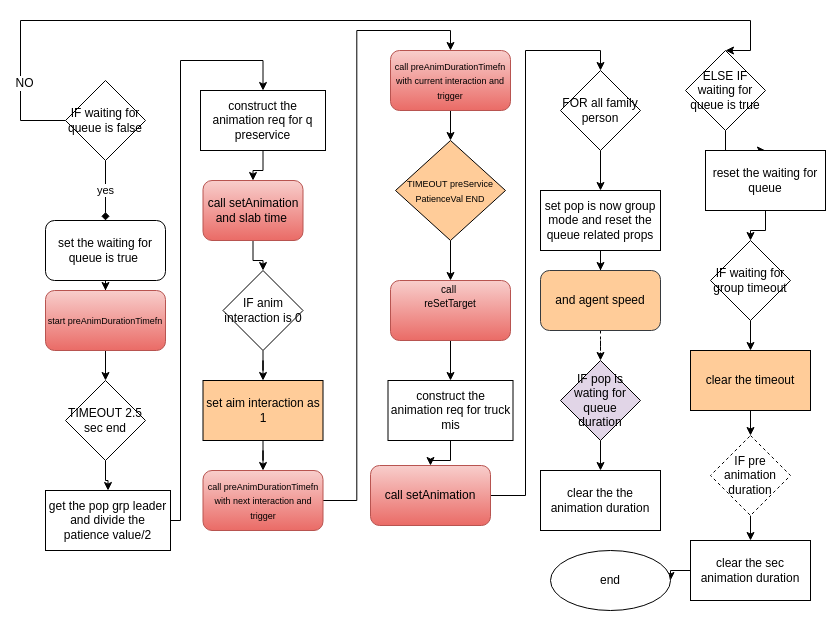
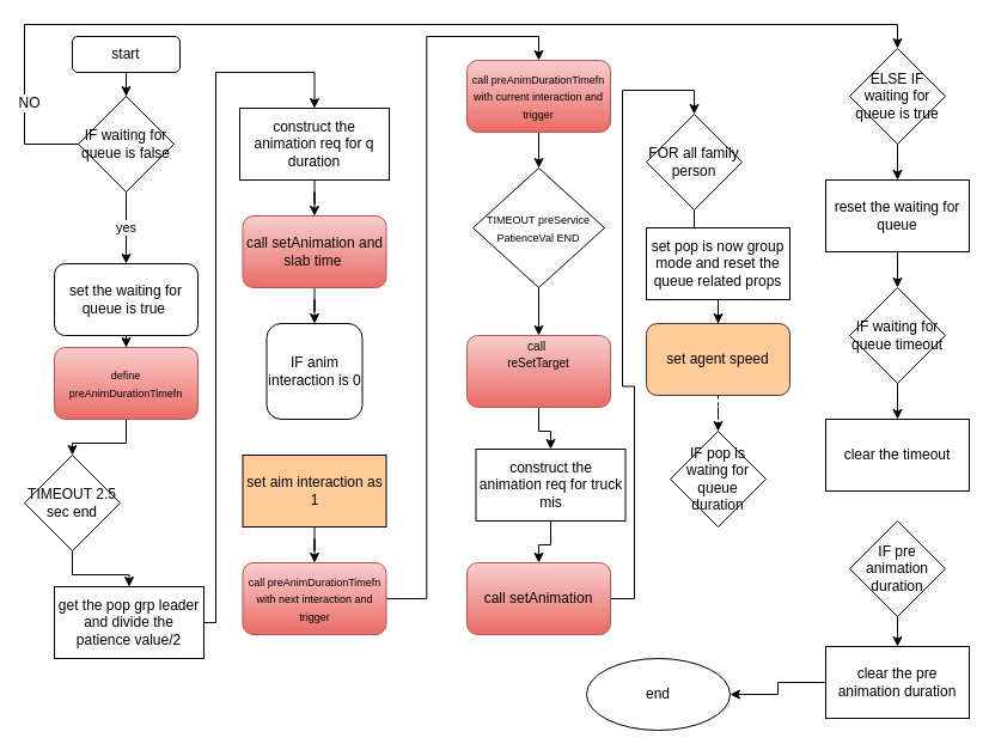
+ <mxCell id="3" value="start" style="rounded=1;whiteSpace=wrap;html=1;" vertex="1" parent="1"><mxGeometry x="60" y="30" width="90" height="30" as="geometry" /></mxCell>
+ <mxCell id="2" value="" style="edgeStyle=orthogonalEdgeStyle;rounded=0;orthogonalLoop=1;jettySize=auto;html=1;" edge="1" parent="1" source="3" target="7"><mxGeometry relative="1" as="geometry" /></mxCell>
- <mxCell id="46" value="ELSE IF waiting for queue is true" style="rhombus;whiteSpace=wrap;html=1;" vertex="1" parent="1"><mxGeometry x="685" y="50" width="80" height="80" as="geometry" /></mxCell>
+ <mxCell id="46" value="ELSE IF waiting for queue is true" style="rhombus;whiteSpace=wrap;html=1;" vertex="1" parent="1"><mxGeometry x="710" y="40" width="80" height="80" as="geometry" /></mxCell>
- <mxCell id="37" value="FOR all family person" style="rhombus;whiteSpace=wrap;html=1;fontSize=12;" vertex="1" parent="1"><mxGeometry x="560" y="70" width="80" height="80" as="geometry" /></mxCell>
+ <mxCell id="37" value="FOR all family person" style="rhombus;whiteSpace=wrap;html=1;fontSize=12;" vertex="1" parent="1"><mxGeometry x="540" y="95" width="80" height="80" as="geometry" /></mxCell>
- <mxCell id="17" value="construct the animation req for q preservice" style="rounded=0;whiteSpace=wrap;html=1;fontSize=12;" vertex="1" parent="1"><mxGeometry x="200" y="90" width="125" height="60" as="geometry" /></mxCell>
+ <mxCell id="17" value="construct the animation req for q duration" style="rounded=0;whiteSpace=wrap;html=1;fontSize=12;" vertex="1" parent="1"><mxGeometry x="200" y="90" width="125" height="60" as="geometry" /></mxCell>
- <mxCell id="48" value="reset the waiting for queue" style="whiteSpace=wrap;html=1;" vertex="1" parent="1"><mxGeometry x="705" y="150" width="120" height="60" as="geometry" /></mxCell>
+ <mxCell id="48" value="reset the waiting for queue" style="whiteSpace=wrap;html=1;" vertex="1" parent="1"><mxGeometry x="690" y="150" width="120" height="60" as="geometry" /></mxCell>
- <mxCell id="29" value="&lt;font style=&quot;font-size: 9px&quot;&gt;TIMEOUT&amp;nbsp;preService&lt;br&gt;PatienceVal END&lt;/font&gt;" style="rhombus;whiteSpace=wrap;html=1;fontSize=12;fillColor=#ffcc99;" vertex="1" parent="1"><mxGeometry x="395" y="140" width="110" height="100" as="geometry" /></mxCell>
+ <mxCell id="29" value="&lt;font style=&quot;font-size: 9px&quot;&gt;TIMEOUT&amp;nbsp;preService&lt;br&gt;PatienceVal END&lt;/font&gt;" style="rhombus;whiteSpace=wrap;html=1;fontSize=12;" vertex="1" parent="1"><mxGeometry x="395" y="140" width="110" height="100" as="geometry" /></mxCell>
- <mxCell id="4" value="yes" style="edgeStyle=orthogonalEdgeStyle;rounded=0;orthogonalLoop=1;jettySize=auto;html=1;endArrow=diamond;" edge="1" parent="1" source="7" target="9"><mxGeometry relative="1" as="geometry" /></mxCell>
+ <mxCell id="4" value="yes" style="edgeStyle=orthogonalEdgeStyle;rounded=0;orthogonalLoop=1;jettySize=auto;html=1;" edge="1" parent="1" source="7" target="9"><mxGeometry relative="1" as="geometry" /></mxCell>
- <mxCell id="19" value="call&amp;nbsp;setAnimation and slab time&amp;nbsp;" style="rounded=1;whiteSpace=wrap;html=1;fillColor=#f8cecc;gradientColor=#ea6b66;strokeColor=#b85450;" vertex="1" parent="1"><mxGeometry x="202.5" y="180" width="100" height="60" as="geometry" /></mxCell>
+ <mxCell id="19" value="call&amp;nbsp;setAnimation and slab time&amp;nbsp;" style="rounded=1;whiteSpace=wrap;html=1;fillColor=#f8cecc;gradientColor=#ea6b66;strokeColor=#b85450;" vertex="1" parent="1"><mxGeometry x="202.5" y="180" width="120" height="60" as="geometry" /></mxCell>
- <mxCell id="50" value="IF waiting for group timeout" style="rhombus;whiteSpace=wrap;html=1;" vertex="1" parent="1"><mxGeometry x="710" y="240" width="80" height="80" as="geometry" /></mxCell>
+ <mxCell id="50" value="IF waiting for queue timeout" style="rhombus;whiteSpace=wrap;html=1;" vertex="1" parent="1"><mxGeometry x="710" y="240" width="80" height="80" as="geometry" /></mxCell>
- <mxCell id="41" value="and agent speed" style="rounded=1;whiteSpace=wrap;html=1;fillColor=#ffcc99;strokeColor=#36393d;" vertex="1" parent="1"><mxGeometry x="540" y="270" width="120" height="60" as="geometry" /></mxCell>
+ <mxCell id="41" value="set agent speed" style="rounded=1;whiteSpace=wrap;html=1;fillColor=#ffcc99;strokeColor=#36393d;" vertex="1" parent="1"><mxGeometry x="540" y="270" width="120" height="60" as="geometry" /></mxCell>
- <mxCell id="21" value="IF anim interaction is 0" style="rhombus;whiteSpace=wrap;html=1;fontSize=12;" vertex="1" parent="1"><mxGeometry x="222.5" y="270" width="80" height="80" as="geometry" /></mxCell>
+ <mxCell id="21" value="IF anim interaction is 0" style="whiteSpace=wrap;html=1;fontSize=12;rounded=1;" vertex="1" parent="1"><mxGeometry x="222.5" y="270" width="80" height="80" as="geometry" /></mxCell>
- <mxCell id="11" value="&lt;font style=&quot;font-size: 9px&quot;&gt;start preAnimDurationTimefn&lt;/font&gt;" style="rounded=1;whiteSpace=wrap;html=1;fillColor=#f8cecc;gradientColor=#ea6b66;strokeColor=#b85450;" vertex="1" parent="1"><mxGeometry x="45" y="290" width="120" height="60" as="geometry" /></mxCell>
+ <mxCell id="11" value="&lt;font style=&quot;font-size: 9px&quot;&gt;define preAnimDurationTimefn&lt;/font&gt;" style="rounded=1;whiteSpace=wrap;html=1;fillColor=#f8cecc;gradientColor=#ea6b66;strokeColor=#b85450;" vertex="1" parent="1"><mxGeometry x="45" y="290" width="120" height="60" as="geometry" /></mxCell>
- <mxCell id="20" value="" style="edgeStyle=orthogonalEdgeStyle;rounded=0;orthogonalLoop=1;jettySize=auto;html=1;fontSize=12;" edge="1" parent="1" source="21" target="23"><mxGeometry relative="1" as="geometry" /></mxCell>
- <mxCell id="52" value="clear the timeout" style="whiteSpace=wrap;html=1;fillColor=#ffcc99;" vertex="1" parent="1"><mxGeometry x="690" y="350" width="120" height="60" as="geometry" /></mxCell>
+ <mxCell id="52" value="clear the timeout" style="whiteSpace=wrap;html=1;" vertex="1" parent="1"><mxGeometry x="690" y="350" width="120" height="60" as="geometry" /></mxCell>
- <mxCell id="43" value="IF pop is wating for queue duration" style="rhombus;whiteSpace=wrap;html=1;fontSize=12;fillColor=#e1d5e7;" vertex="1" parent="1"><mxGeometry x="560" y="360" width="80" height="80" as="geometry" /></mxCell>
+ <mxCell id="43" value="IF pop is wating for queue duration" style="rhombus;whiteSpace=wrap;html=1;fontSize=12;" vertex="1" parent="1"><mxGeometry x="560" y="360" width="80" height="80" as="geometry" /></mxCell>
- <mxCell id="33" value="construct the animation req for truck mis" style="rounded=0;whiteSpace=wrap;html=1;fontSize=12;" vertex="1" parent="1"><mxGeometry x="387.5" y="380" width="125" height="60" as="geometry" /></mxCell>
+ <mxCell id="33" value="construct the animation req for truck mis" style="rounded=0;whiteSpace=wrap;html=1;fontSize=12;" vertex="1" parent="1"><mxGeometry x="397.5" y="375" width="125" height="60" as="geometry" /></mxCell>
- <mxCell id="13" value="&lt;span style=&quot;font-size: 12px&quot;&gt;TIMEOUT 2.5 sec end&lt;/span&gt;" style="rhombus;whiteSpace=wrap;html=1;fontSize=9;" vertex="1" parent="1"><mxGeometry x="65" y="380" width="80" height="80" as="geometry" /></mxCell>
+ <mxCell id="13" value="&lt;span style=&quot;font-size: 12px&quot;&gt;TIMEOUT 2.5 sec end&lt;/span&gt;" style="rhombus;whiteSpace=wrap;html=1;fontSize=9;" vertex="1" parent="1"><mxGeometry x="20" y="380" width="80" height="80" as="geometry" /></mxCell>
- <mxCell id="51" value="" style="edgeStyle=orthogonalEdgeStyle;rounded=0;orthogonalLoop=1;jettySize=auto;html=1;fontSize=12;" edge="1" parent="1" source="52" target="54"><mxGeometry relative="1" as="geometry" /></mxCell>
- <mxCell id="42" value="" style="edgeStyle=orthogonalEdgeStyle;rounded=0;orthogonalLoop=1;jettySize=auto;html=1;fontSize=12;" edge="1" parent="1" source="43" target="44"><mxGeometry relative="1" as="geometry" /></mxCell>
- <mxCell id="54" value="IF pre animation duration" style="rhombus;whiteSpace=wrap;html=1;dashed=1;" vertex="1" parent="1"><mxGeometry x="710" y="435" width="80" height="80" as="geometry" /></mxCell>
+ <mxCell id="54" value="IF pre animation duration" style="rhombus;whiteSpace=wrap;html=1;" vertex="1" parent="1"><mxGeometry x="710" y="435" width="80" height="80" as="geometry" /></mxCell>
- <mxCell id="35" value="call&amp;nbsp;setAnimation" style="rounded=1;whiteSpace=wrap;html=1;fillColor=#f8cecc;gradientColor=#ea6b66;strokeColor=#b85450;" vertex="1" parent="1"><mxGeometry x="370" y="465" width="120" height="60" as="geometry" /></mxCell>
+ <mxCell id="35" value="call&amp;nbsp;setAnimation" style="rounded=1;whiteSpace=wrap;html=1;fillColor=#f8cecc;gradientColor=#ea6b66;strokeColor=#b85450;" vertex="1" parent="1"><mxGeometry x="390" y="470" width="120" height="60" as="geometry" /></mxCell>
- <mxCell id="44" value="clear the the animation duration" style="whiteSpace=wrap;html=1;" vertex="1" parent="1"><mxGeometry x="540" y="470" width="120" height="60" as="geometry" /></mxCell>
- <mxCell id="56" value="clear the sec animation duration" style="whiteSpace=wrap;html=1;" vertex="1" parent="1"><mxGeometry x="690" y="540" width="120" height="60" as="geometry" /></mxCell>
+ <mxCell id="56" value="clear the pre animation duration" style="whiteSpace=wrap;html=1;" vertex="1" parent="1"><mxGeometry x="690" y="540" width="120" height="60" as="geometry" /></mxCell>
- <mxCell id="57" value="end" style="ellipse;whiteSpace=wrap;html=1;" vertex="1" parent="1"><mxGeometry x="550" y="550" width="120" height="60" as="geometry" /></mxCell>
+ <mxCell id="57" value="end" style="ellipse;whiteSpace=wrap;html=1;" vertex="1" parent="1"><mxGeometry x="490" y="550" width="120" height="60" as="geometry" /></mxCell>
